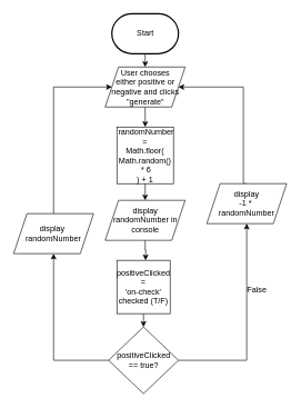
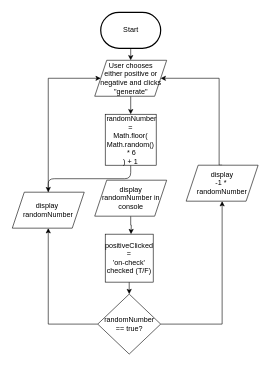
- <mxCell id="6" style="edgeStyle=orthogonalEdgeStyle;html=1;exitX=0.5;exitY=1;exitDx=0;exitDy=0;entryX=0.5;entryY=0;entryDx=0;entryDy=0;" edge="1" parent="1" source="7" target="9"><mxGeometry relative="1" as="geometry" /></mxCell>
+ <mxCell id="6" style="edgeStyle=orthogonalEdgeStyle;html=1;exitX=0.5;exitY=1;exitDx=0;exitDy=0;" edge="1" parent="1" source="7" target="19"><mxGeometry relative="1" as="geometry" /></mxCell>
- <mxCell id="15" value="False" style="text;html=1;align=center;verticalAlign=middle;resizable=0;points=[];autosize=1;strokeColor=none;fillColor=none;" vertex="1" parent="1"><mxGeometry x="360" y="420" width="50" height="30" as="geometry" /></mxCell>
- <mxCell id="14" value="positiveClicked&lt;br&gt;== true?" style="rhombus;whiteSpace=wrap;html=1;" vertex="1" parent="1"><mxGeometry x="162.5" y="490" width="105" height="100" as="geometry" /></mxCell>
+ <mxCell id="14" value="randomNumber&lt;br&gt;== true?" style="rhombus;whiteSpace=wrap;html=1;" vertex="1" parent="1"><mxGeometry x="162.5" y="490" width="105" height="100" as="geometry" /></mxCell>
